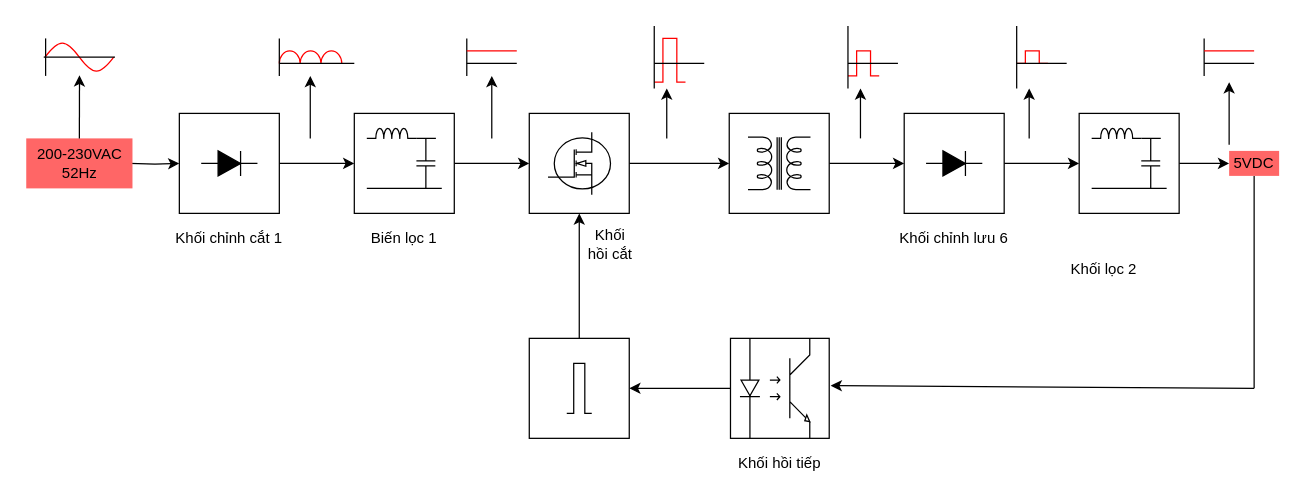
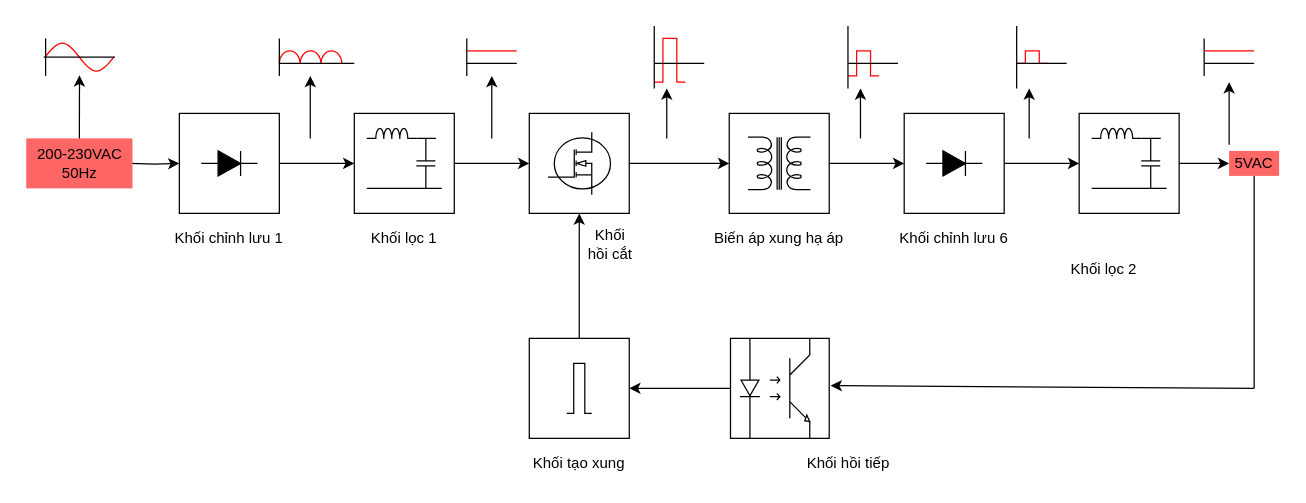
- <mxCell id="7" value="200-230VAC&lt;br&gt;52Hz" style="text;html=1;strokeColor=none;fillColor=#FF6666;align=center;verticalAlign=middle;whiteSpace=wrap;rounded=0;" vertex="1" parent="1"><mxGeometry x="20.5" y="110" width="85" height="40" as="geometry" /></mxCell>
+ <mxCell id="7" value="200-230VAC&lt;br&gt;50Hz" style="text;html=1;strokeColor=none;fillColor=#FF6666;align=center;verticalAlign=middle;whiteSpace=wrap;rounded=0;" vertex="1" parent="1"><mxGeometry x="20.5" y="110" width="85" height="40" as="geometry" /></mxCell>
- <mxCell id="57" value="5VDC" style="text;html=1;strokeColor=none;fillColor=#FF6666;align=center;verticalAlign=middle;whiteSpace=wrap;rounded=0;" vertex="1" parent="1"><mxGeometry x="983" y="120" width="40" height="20" as="geometry" /></mxCell>
+ <mxCell id="57" value="5VAC" style="text;html=1;strokeColor=none;fillColor=#FF6666;align=center;verticalAlign=middle;whiteSpace=wrap;rounded=0;" vertex="1" parent="1"><mxGeometry x="983" y="120" width="40" height="20" as="geometry" /></mxCell>
- <mxCell id="8" value="Khối chỉnh cắt 1" style="text;html=1;strokeColor=none;fillColor=none;align=center;verticalAlign=middle;whiteSpace=wrap;rounded=0;" vertex="1" parent="1"><mxGeometry x="138" y="180" width="90" height="20" as="geometry" /></mxCell>
+ <mxCell id="8" value="Khối chỉnh lưu 1" style="text;html=1;strokeColor=none;fillColor=none;align=center;verticalAlign=middle;whiteSpace=wrap;rounded=0;" vertex="1" parent="1"><mxGeometry x="138" y="180" width="90" height="20" as="geometry" /></mxCell>
- <mxCell id="12" value="Biến lọc 1" style="text;html=1;strokeColor=none;fillColor=none;align=center;verticalAlign=middle;whiteSpace=wrap;rounded=0;" vertex="1" parent="1"><mxGeometry x="293" y="175" width="60" height="30" as="geometry" /></mxCell>
+ <mxCell id="12" value="Khối lọc 1" style="text;html=1;strokeColor=none;fillColor=none;align=center;verticalAlign=middle;whiteSpace=wrap;rounded=0;" vertex="1" parent="1"><mxGeometry x="293" y="175" width="60" height="30" as="geometry" /></mxCell>
+ <mxCell id="38" value="Biến áp xung hạ áp" style="text;html=1;strokeColor=none;fillColor=none;align=center;verticalAlign=middle;whiteSpace=wrap;rounded=0;" vertex="1" parent="1"><mxGeometry x="568" y="180" width="110" height="20" as="geometry" /></mxCell>
+ <mxCell id="71" value="Khối tạo xung" style="text;html=1;strokeColor=none;fillColor=none;align=center;verticalAlign=middle;whiteSpace=wrap;rounded=0;" vertex="1" parent="1"><mxGeometry x="418" y="360" width="90" height="20" as="geometry" /></mxCell>
- <mxCell id="63" value="Khối hồi tiếp" style="text;html=1;strokeColor=none;fillColor=none;align=center;verticalAlign=middle;whiteSpace=wrap;rounded=0;" vertex="1" parent="1"><mxGeometry x="584" y="360" width="79" height="20" as="geometry" /></mxCell>
+ <mxCell id="63" value="Khối hồi tiếp" style="text;html=1;strokeColor=none;fillColor=none;align=center;verticalAlign=middle;whiteSpace=wrap;rounded=0;" vertex="1" parent="1"><mxGeometry x="639" y="360" width="79" height="20" as="geometry" /></mxCell>
